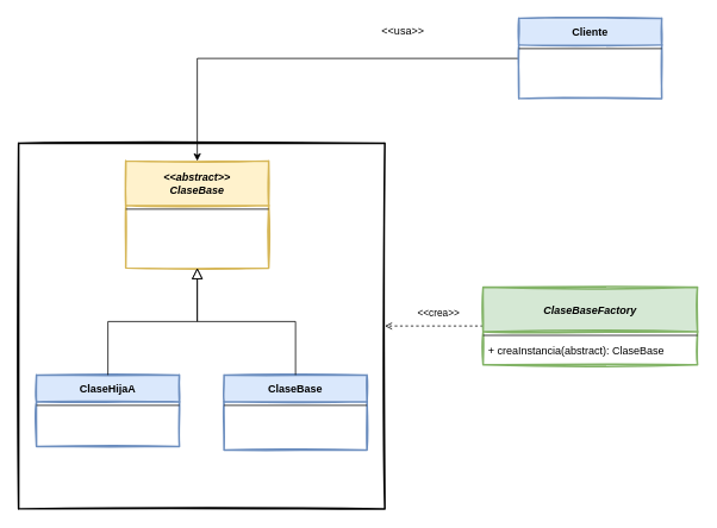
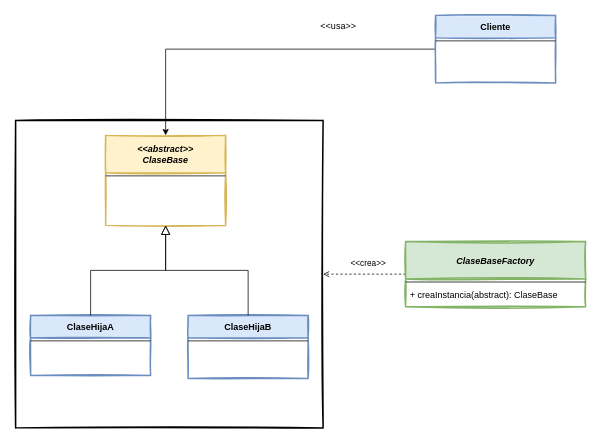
- <mxCell id="8" value="ClaseBase" style="swimlane;fontStyle=1;align=center;verticalAlign=middle;childLayout=stackLayout;horizontal=1;startSize=30;horizontalStack=0;resizeParent=1;resizeLast=0;collapsible=1;marginBottom=0;rounded=0;shadow=0;strokeWidth=2;strokeColor=#6c8ebf;fillColor=#dae8fc;swimlaneFillColor=rgba(255, 255, 255, 1);sketch=1;fillStyle=solid;" parent="1" vertex="1"><mxGeometry x="250" y="420" width="160" height="84" as="geometry"><mxRectangle x="340" y="380" width="170" height="26" as="alternateBounds" /></mxGeometry></mxCell>
+ <mxCell id="8" value="ClaseHijaB" style="swimlane;fontStyle=1;align=center;verticalAlign=middle;childLayout=stackLayout;horizontal=1;startSize=30;horizontalStack=0;resizeParent=1;resizeLast=0;collapsible=1;marginBottom=0;rounded=0;shadow=0;strokeWidth=2;strokeColor=#6c8ebf;fillColor=#dae8fc;swimlaneFillColor=rgba(255, 255, 255, 1);sketch=1;fillStyle=solid;" parent="1" vertex="1"><mxGeometry x="250" y="420" width="160" height="84" as="geometry"><mxRectangle x="340" y="380" width="170" height="26" as="alternateBounds" /></mxGeometry></mxCell>
